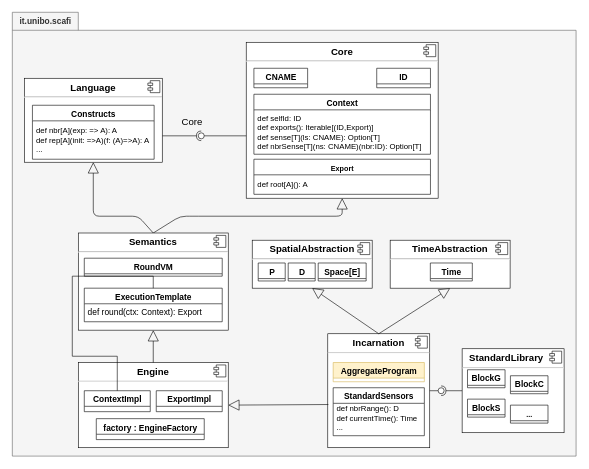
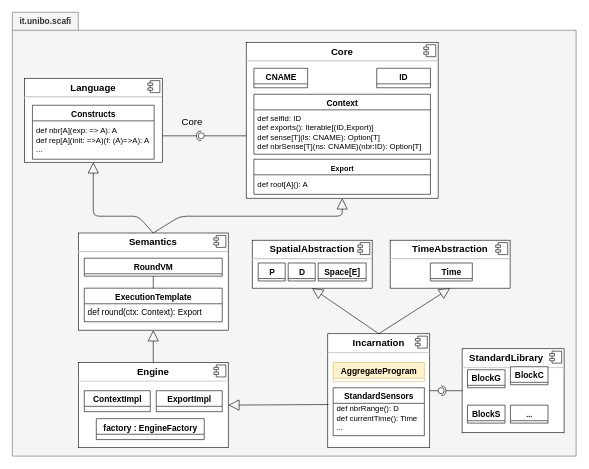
- <mxCell id="42" style="edgeStyle=orthogonalEdgeStyle;rounded=0;orthogonalLoop=1;jettySize=auto;html=1;exitX=0.5;exitY=0;exitDx=0;exitDy=0;endArrow=none;endFill=0;" parent="2" source="39" target="32" edge="1"><mxGeometry relative="1" as="geometry" /></mxCell>
+ <mxCell id="42" style="edgeStyle=orthogonalEdgeStyle;rounded=0;orthogonalLoop=1;jettySize=auto;html=1;exitX=0.5;exitY=0;exitDx=0;exitDy=0;entryX=0.5;entryY=1;entryDx=0;entryDy=0;endArrow=none;endFill=0;" parent="2" source="39" target="41" edge="1"><mxGeometry relative="1" as="geometry" /></mxCell>
- <mxCell id="51" value="&lt;font style=&quot;font-size: 14px;&quot;&gt;BlockC&lt;/font&gt;" style="swimlane;html=1;fontStyle=1;align=center;verticalAlign=top;childLayout=stackLayout;horizontal=1;startSize=26;horizontalStack=0;resizeParent=1;resizeLast=0;collapsible=1;marginBottom=0;swimlaneFillColor=#ffffff;strokeColor=#000000;fontFamily=Helvetica;fontSize=14;" parent="48" vertex="1"><mxGeometry x="80.526" y="45" width="62.632" height="30" as="geometry"><mxRectangle x="-90" y="290" width="90" height="26" as="alternateBounds" /></mxGeometry></mxCell>
+ <mxCell id="51" value="&lt;font style=&quot;font-size: 14px;&quot;&gt;BlockC&lt;/font&gt;" style="swimlane;html=1;fontStyle=1;align=center;verticalAlign=top;childLayout=stackLayout;horizontal=1;startSize=26;horizontalStack=0;resizeParent=1;resizeLast=0;collapsible=1;marginBottom=0;swimlaneFillColor=#ffffff;strokeColor=#000000;fontFamily=Helvetica;fontSize=14;" parent="48" vertex="1"><mxGeometry x="80.526" y="30" width="62.632" height="30" as="geometry"><mxRectangle x="-90" y="290" width="90" height="26" as="alternateBounds" /></mxGeometry></mxCell>
- <mxCell id="52" value="&lt;font style=&quot;font-size: 14px;&quot;&gt;BlockS&lt;/font&gt;" style="swimlane;html=1;fontStyle=1;align=center;verticalAlign=top;childLayout=stackLayout;horizontal=1;startSize=26;horizontalStack=0;resizeParent=1;resizeLast=0;collapsible=1;marginBottom=0;swimlaneFillColor=#ffffff;strokeColor=#000000;fontFamily=Helvetica;fontSize=14;" parent="48" vertex="1"><mxGeometry x="8.947" y="84" width="62.632" height="30" as="geometry"><mxRectangle x="-90" y="290" width="90" height="26" as="alternateBounds" /></mxGeometry></mxCell>
+ <mxCell id="52" value="&lt;font style=&quot;font-size: 14px;&quot;&gt;BlockS&lt;/font&gt;" style="swimlane;html=1;fontStyle=1;align=center;verticalAlign=top;childLayout=stackLayout;horizontal=1;startSize=26;horizontalStack=0;resizeParent=1;resizeLast=0;collapsible=1;marginBottom=0;swimlaneFillColor=#ffffff;strokeColor=#000000;fontFamily=Helvetica;fontSize=14;" parent="48" vertex="1"><mxGeometry x="8.947" y="94" width="62.632" height="30" as="geometry"><mxRectangle x="-90" y="290" width="90" height="26" as="alternateBounds" /></mxGeometry></mxCell>
